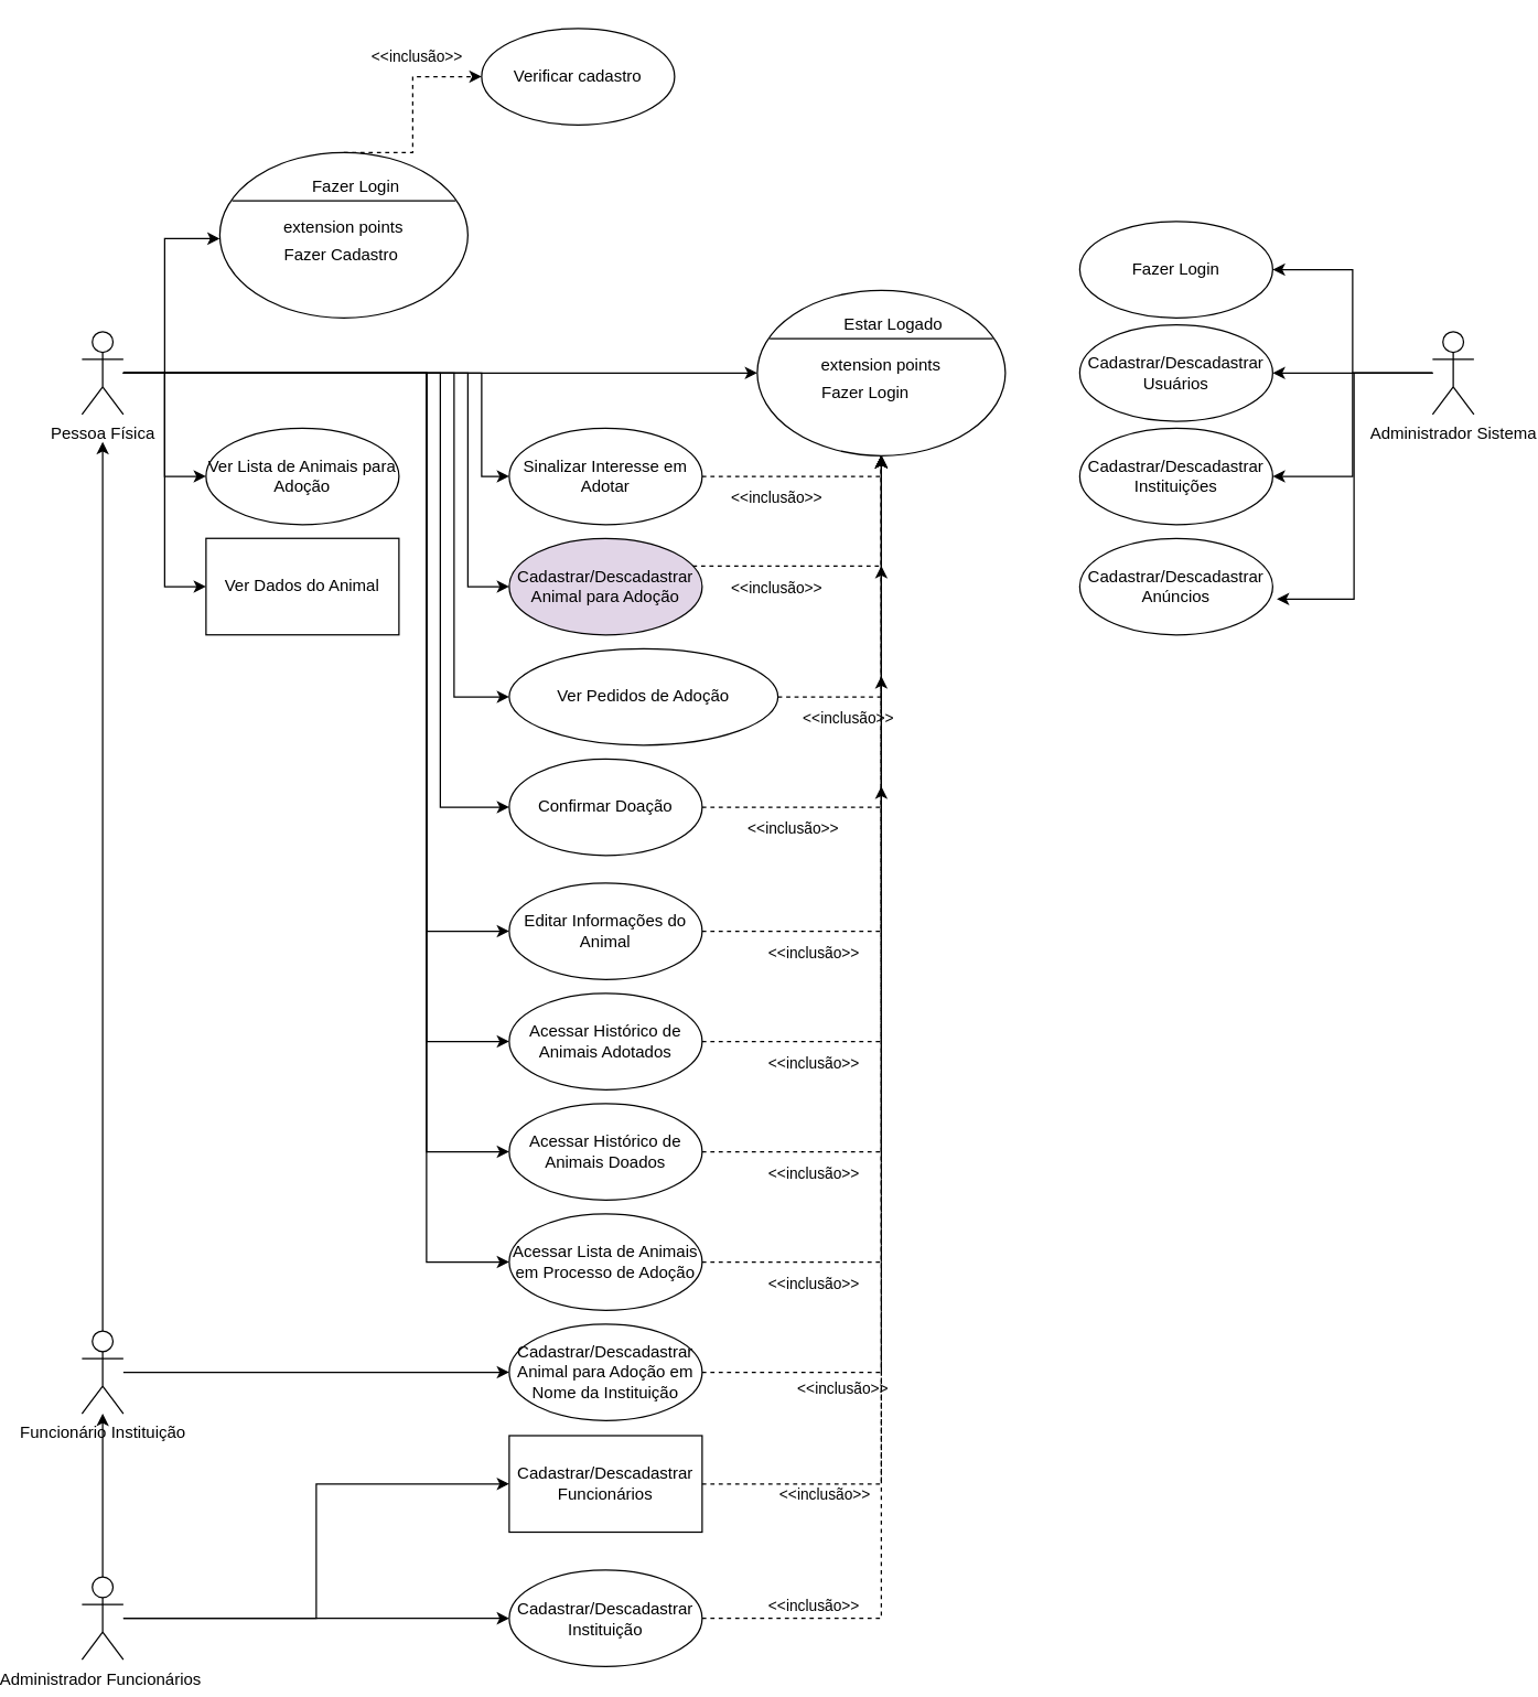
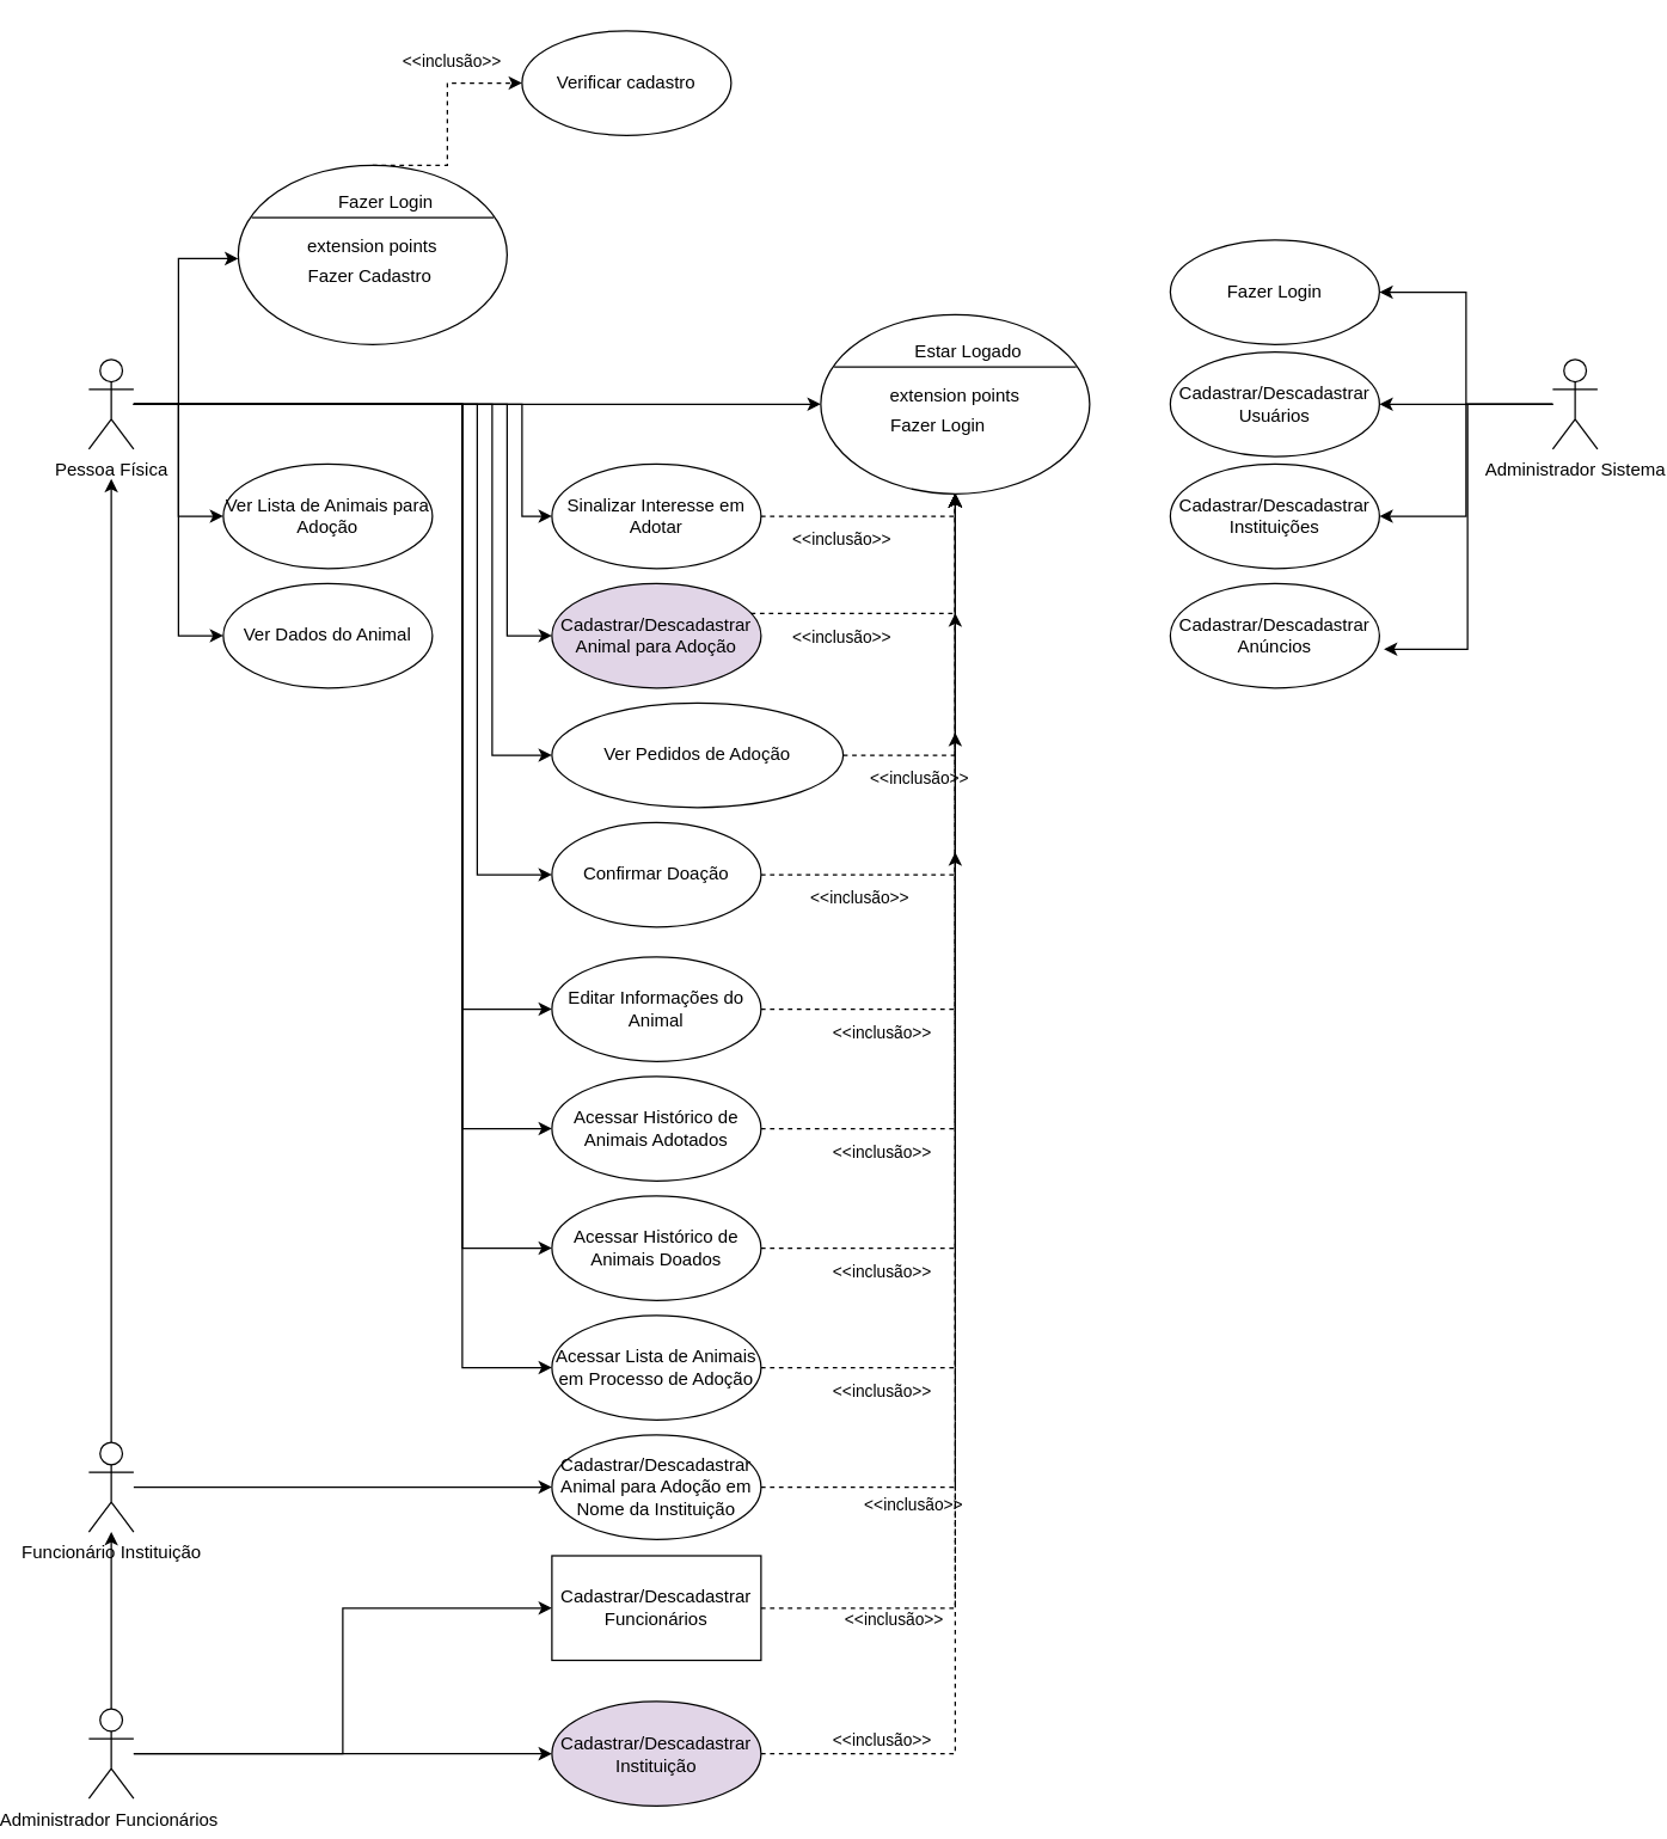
- <mxCell id="31" value="Ver Dados do Animal" style="whiteSpace=wrap;html=1;rounded=0;" parent="1" vertex="1"><mxGeometry x="110" y="390" width="140" height="70" as="geometry" /></mxCell>
+ <mxCell id="31" value="Ver Dados do Animal" style="ellipse;whiteSpace=wrap;html=1;" parent="1" vertex="1"><mxGeometry x="110" y="390" width="140" height="70" as="geometry" /></mxCell>
- <mxCell id="27" value="Cadastrar/Descadastrar Instituição" style="ellipse;whiteSpace=wrap;html=1;" parent="1" vertex="1"><mxGeometry x="330" y="1138.5" width="140" height="70" as="geometry" /></mxCell>
+ <mxCell id="27" value="Cadastrar/Descadastrar Instituição" style="ellipse;whiteSpace=wrap;html=1;fillColor=#e1d5e7;" parent="1" vertex="1"><mxGeometry x="330" y="1138.5" width="140" height="70" as="geometry" /></mxCell>
